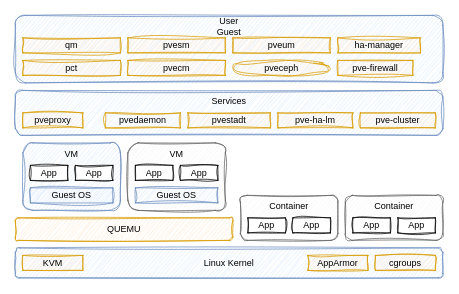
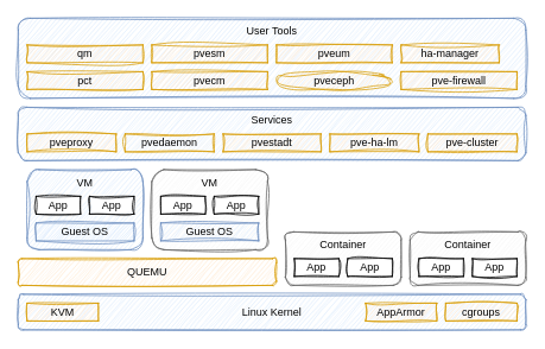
- <mxCell id="42" value="User Guest" style="text;html=1;align=center;verticalAlign=middle;whiteSpace=wrap;rounded=0;sketch=1;curveFitting=1;jiggle=2;" vertex="1" parent="2"><mxGeometry x="255" width="60" height="30" as="geometry" /></mxCell>
+ <mxCell id="42" value="User Tools" style="text;html=1;align=center;verticalAlign=middle;whiteSpace=wrap;rounded=0;sketch=1;curveFitting=1;jiggle=2;" vertex="1" parent="2"><mxGeometry x="255" width="60" height="30" as="geometry" /></mxCell>
- <mxCell id="32" value="pve-firewall" style="rounded=0;whiteSpace=wrap;html=1;sketch=1;curveFitting=1;jiggle=2;fillColor=#ffe6cc;strokeColor=#d79b00;" vertex="1" parent="2"><mxGeometry x="430" y="60" width="100" height="20" as="geometry" /></mxCell>
+ <mxCell id="32" value="pve-firewall" style="rounded=0;whiteSpace=wrap;html=1;sketch=1;curveFitting=1;jiggle=2;fillColor=#ffe6cc;strokeColor=#d79b00;" vertex="1" parent="2"><mxGeometry x="430" y="60" width="130" height="20" as="geometry" /></mxCell>
- <mxCell id="23" value="pveproxy" style="rounded=0;whiteSpace=wrap;html=1;sketch=1;curveFitting=1;jiggle=2;fillColor=#ffe6cc;strokeColor=#d79b00;" vertex="1" parent="2"><mxGeometry x="10" y="130" width="80" height="20" as="geometry" /></mxCell>
+ <mxCell id="23" value="pveproxy" style="rounded=0;whiteSpace=wrap;html=1;sketch=1;curveFitting=1;jiggle=2;fillColor=#ffe6cc;strokeColor=#d79b00;" vertex="1" parent="2"><mxGeometry x="10" y="130" width="100" height="20" as="geometry" /></mxCell>
